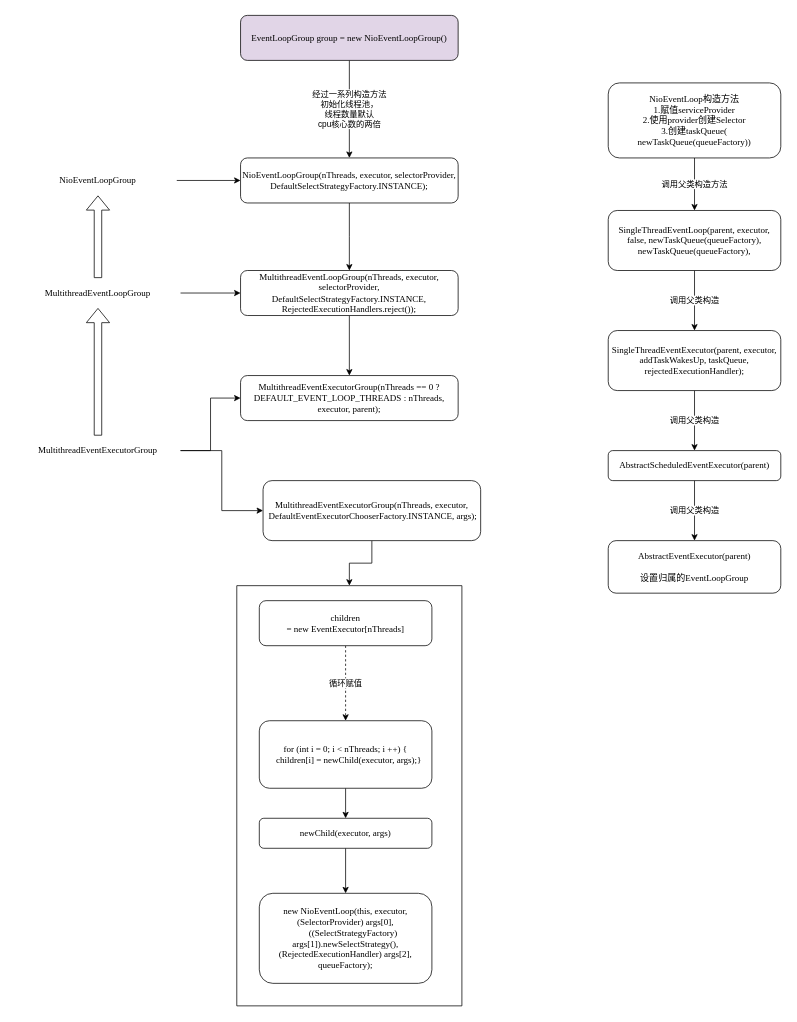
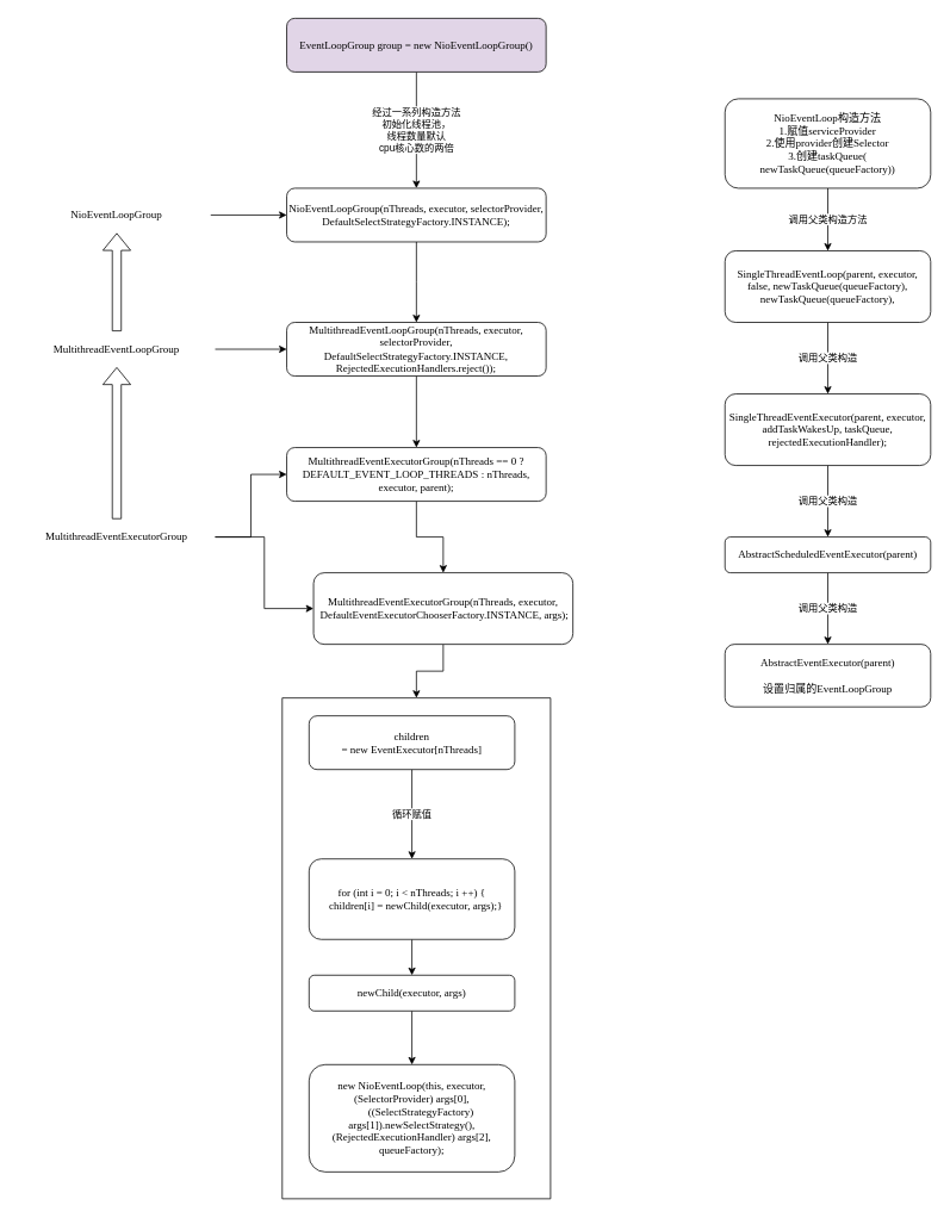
+ <mxCell id="8" style="edgeStyle=orthogonalEdgeStyle;rounded=0;orthogonalLoop=1;jettySize=auto;html=1;exitX=0.5;exitY=1;exitDx=0;exitDy=0;entryX=0.5;entryY=0;entryDx=0;entryDy=0;fontFamily=Lucida Console;fontColor=#000000;" edge="1" parent="1" source="9" target="11"><mxGeometry relative="1" as="geometry" /></mxCell>
- <mxCell id="21" value="循环赋值" style="edgeStyle=orthogonalEdgeStyle;rounded=0;orthogonalLoop=1;jettySize=auto;html=1;exitX=0.5;exitY=1;exitDx=0;exitDy=0;entryX=0.5;entryY=0;entryDx=0;entryDy=0;fontFamily=Lucida Console;fontColor=#000000;dashed=1;" edge="1" parent="1" source="22" target="24"><mxGeometry relative="1" as="geometry" /></mxCell>
+ <mxCell id="21" value="循环赋值" style="edgeStyle=orthogonalEdgeStyle;rounded=0;orthogonalLoop=1;jettySize=auto;html=1;exitX=0.5;exitY=1;exitDx=0;exitDy=0;entryX=0.5;entryY=0;entryDx=0;entryDy=0;fontFamily=Lucida Console;fontColor=#000000;" edge="1" parent="1" source="22" target="24"><mxGeometry relative="1" as="geometry" /></mxCell>
